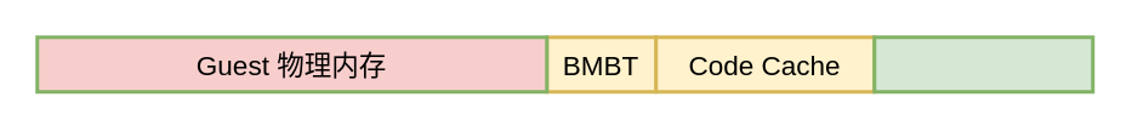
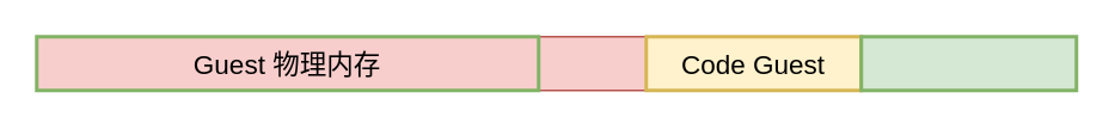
- <mxCell id="3" value="BMBT" style="rounded=0;whiteSpace=wrap;html=1;fillColor=#fff2cc;strokeColor=#d6b656;fontSize=15;gradientColor=none;strokeWidth=2;glass=0;sketch=0;shadow=0;" parent="1" vertex="1"><mxGeometry x="300" y="20" width="60" height="30" as="geometry" /></mxCell>
- <mxCell id="4" value="Code Cache" style="rounded=0;whiteSpace=wrap;html=1;fillColor=#fff2cc;strokeColor=#d6b656;fontSize=15;gradientColor=none;strokeWidth=2;glass=0;sketch=0;shadow=0;" parent="1" vertex="1"><mxGeometry x="360" y="20" width="120" height="30" as="geometry" /></mxCell>
+ <mxCell id="4" value="Code Guest" style="rounded=0;whiteSpace=wrap;html=1;fillColor=#fff2cc;strokeColor=#d6b656;fontSize=15;gradientColor=none;strokeWidth=2;glass=0;sketch=0;shadow=0;" parent="1" vertex="1"><mxGeometry x="360" y="20" width="120" height="30" as="geometry" /></mxCell>
